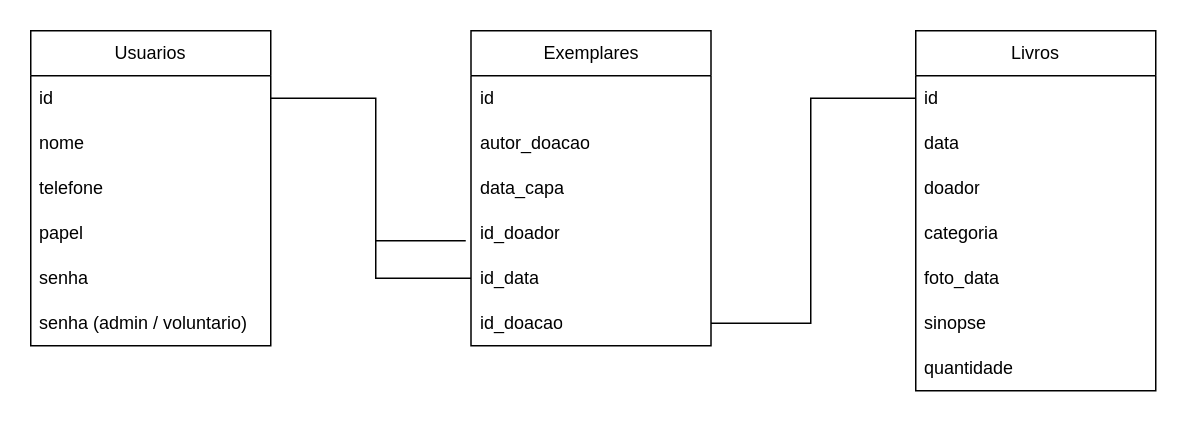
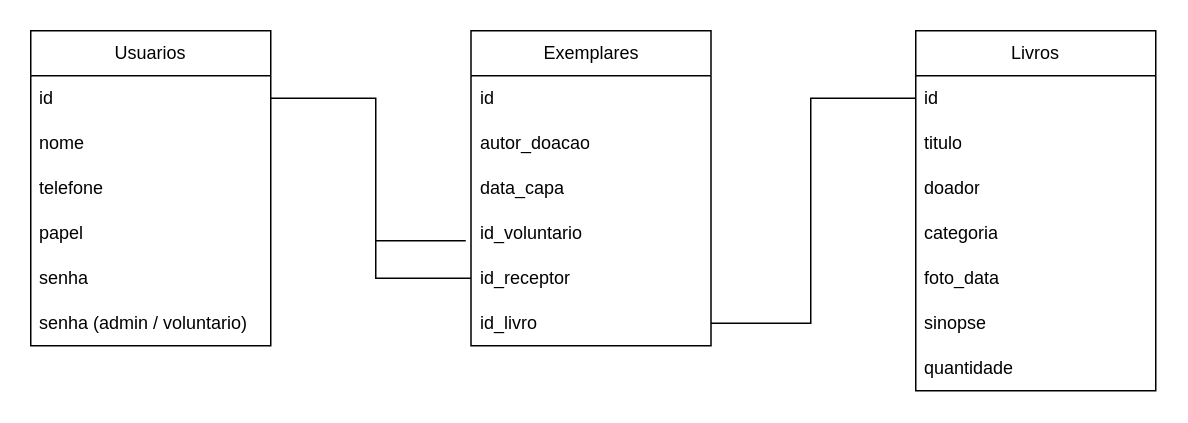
- <mxCell id="4" value="data" style="text;strokeColor=none;fillColor=none;align=left;verticalAlign=middle;spacingLeft=4;spacingRight=4;overflow=hidden;points=[[0,0.5],[1,0.5]];portConstraint=eastwest;rotatable=0;whiteSpace=wrap;html=1;" parent="2" vertex="1"><mxGeometry y="60" width="160" height="30" as="geometry" /></mxCell>
+ <mxCell id="4" value="titulo" style="text;strokeColor=none;fillColor=none;align=left;verticalAlign=middle;spacingLeft=4;spacingRight=4;overflow=hidden;points=[[0,0.5],[1,0.5]];portConstraint=eastwest;rotatable=0;whiteSpace=wrap;html=1;" parent="2" vertex="1"><mxGeometry y="60" width="160" height="30" as="geometry" /></mxCell>
- <mxCell id="21" value="id_doador" style="text;strokeColor=none;fillColor=none;align=left;verticalAlign=middle;spacingLeft=4;spacingRight=4;overflow=hidden;points=[[0,0.5],[1,0.5]];portConstraint=eastwest;rotatable=0;whiteSpace=wrap;html=1;" parent="17" vertex="1"><mxGeometry y="120" width="160" height="30" as="geometry" /></mxCell>
+ <mxCell id="21" value="id_voluntario" style="text;strokeColor=none;fillColor=none;align=left;verticalAlign=middle;spacingLeft=4;spacingRight=4;overflow=hidden;points=[[0,0.5],[1,0.5]];portConstraint=eastwest;rotatable=0;whiteSpace=wrap;html=1;" parent="17" vertex="1"><mxGeometry y="120" width="160" height="30" as="geometry" /></mxCell>
- <mxCell id="22" value="id_data" style="text;strokeColor=none;fillColor=none;align=left;verticalAlign=middle;spacingLeft=4;spacingRight=4;overflow=hidden;points=[[0,0.5],[1,0.5]];portConstraint=eastwest;rotatable=0;whiteSpace=wrap;html=1;" parent="17" vertex="1"><mxGeometry y="150" width="160" height="30" as="geometry" /></mxCell>
+ <mxCell id="22" value="id_receptor" style="text;strokeColor=none;fillColor=none;align=left;verticalAlign=middle;spacingLeft=4;spacingRight=4;overflow=hidden;points=[[0,0.5],[1,0.5]];portConstraint=eastwest;rotatable=0;whiteSpace=wrap;html=1;" parent="17" vertex="1"><mxGeometry y="150" width="160" height="30" as="geometry" /></mxCell>
- <mxCell id="23" value="id_doacao" style="text;strokeColor=none;fillColor=none;align=left;verticalAlign=middle;spacingLeft=4;spacingRight=4;overflow=hidden;points=[[0,0.5],[1,0.5]];portConstraint=eastwest;rotatable=0;whiteSpace=wrap;html=1;" parent="17" vertex="1"><mxGeometry y="180" width="160" height="30" as="geometry" /></mxCell>
+ <mxCell id="23" value="id_livro" style="text;strokeColor=none;fillColor=none;align=left;verticalAlign=middle;spacingLeft=4;spacingRight=4;overflow=hidden;points=[[0,0.5],[1,0.5]];portConstraint=eastwest;rotatable=0;whiteSpace=wrap;html=1;" parent="17" vertex="1"><mxGeometry y="180" width="160" height="30" as="geometry" /></mxCell>
